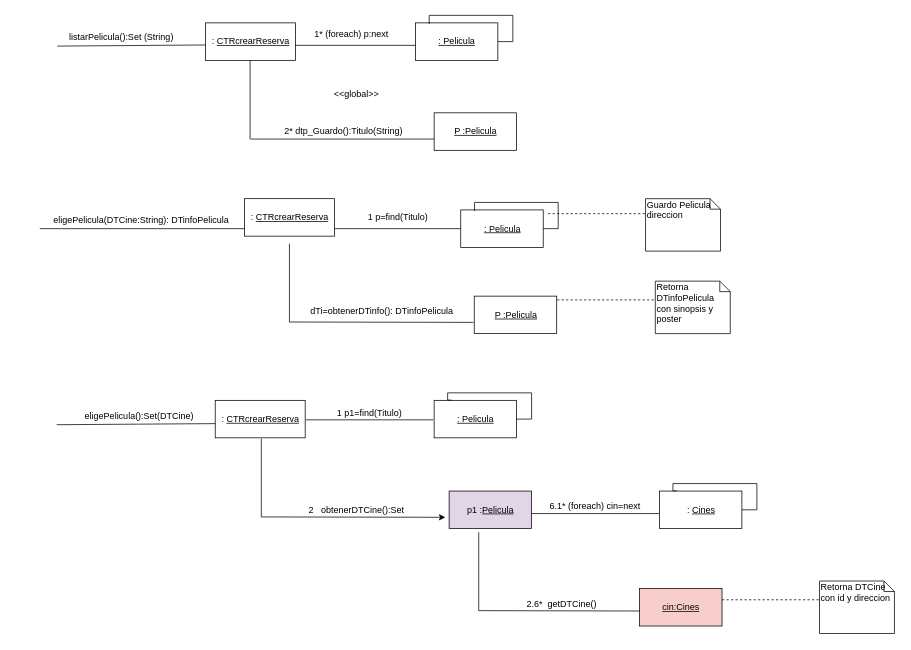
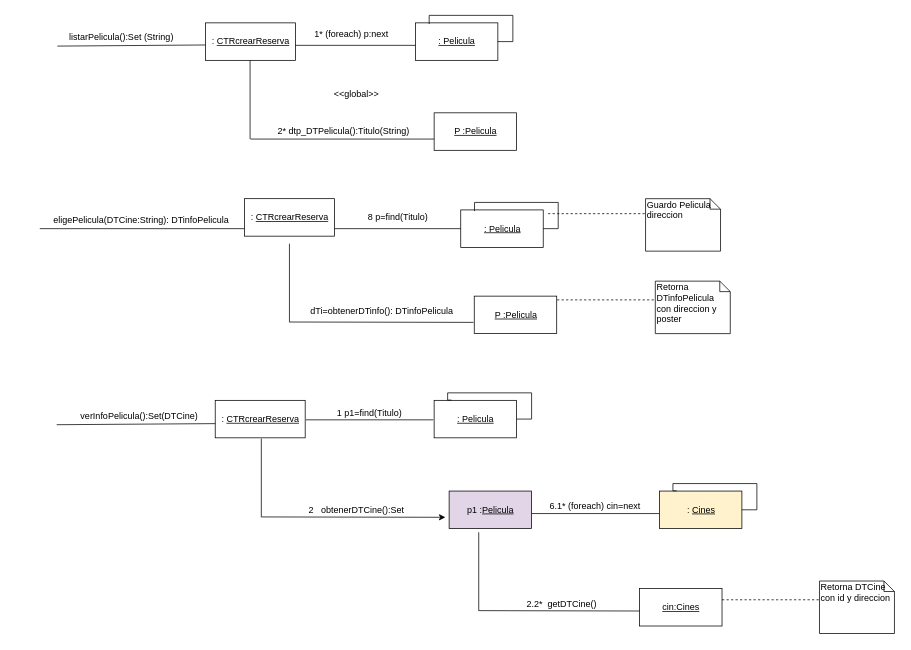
- <mxCell id="8" value="2* dtp_Guardo():Titulo(String)" style="text;html=1;strokeColor=none;fillColor=none;align=center;verticalAlign=middle;whiteSpace=wrap;rounded=0;" vertex="1" parent="1"><mxGeometry x="335" y="165" width="245" height="20" as="geometry" /></mxCell>
+ <mxCell id="8" value="2* dtp_DTPelicula():Titulo(String)" style="text;html=1;strokeColor=none;fillColor=none;align=center;verticalAlign=middle;whiteSpace=wrap;rounded=0;" vertex="1" parent="1"><mxGeometry x="335" y="165" width="245" height="20" as="geometry" /></mxCell>
- <mxCell id="15" value="1 p=find(Titulo)" style="text;html=1;strokeColor=none;fillColor=none;align=center;verticalAlign=middle;whiteSpace=wrap;rounded=0;" vertex="1" parent="1"><mxGeometry x="445" y="279.5" width="170" height="20" as="geometry" /></mxCell>
+ <mxCell id="15" value="8 p=find(Titulo)" style="text;html=1;strokeColor=none;fillColor=none;align=center;verticalAlign=middle;whiteSpace=wrap;rounded=0;" vertex="1" parent="1"><mxGeometry x="445" y="279.5" width="170" height="20" as="geometry" /></mxCell>
- <mxCell id="23" value="Retorna DTinfoPelicula con sinopsis y poster" style="shape=note;whiteSpace=wrap;html=1;size=14;verticalAlign=top;align=left;spacingTop=-6;" vertex="1" parent="1"><mxGeometry x="873" y="374.5" width="100" height="70" as="geometry" /></mxCell>
+ <mxCell id="23" value="Retorna DTinfoPelicula con direccion y poster" style="shape=note;whiteSpace=wrap;html=1;size=14;verticalAlign=top;align=left;spacingTop=-6;" vertex="1" parent="1"><mxGeometry x="873" y="374.5" width="100" height="70" as="geometry" /></mxCell>
- <mxCell id="25" value="eligePelicula():Set(DTCine)" style="text;html=1;strokeColor=none;fillColor=none;align=center;verticalAlign=middle;whiteSpace=wrap;rounded=0;" vertex="1" parent="1"><mxGeometry x="84.5" y="544.5" width="200" height="20" as="geometry" /></mxCell>
+ <mxCell id="25" value="verInfoPelicula():Set(DTCine)" style="text;html=1;strokeColor=none;fillColor=none;align=center;verticalAlign=middle;whiteSpace=wrap;rounded=0;" vertex="1" parent="1"><mxGeometry x="84.5" y="544.5" width="200" height="20" as="geometry" /></mxCell>
- <mxCell id="48" value=": &lt;u&gt;Cines&lt;/u&gt;" style="html=1;" vertex="1" parent="1"><mxGeometry x="878.5" y="654.5" width="110" height="50" as="geometry" /></mxCell>
+ <mxCell id="48" value=": &lt;u&gt;Cines&lt;/u&gt;" style="html=1;fillColor=#fff2cc;" vertex="1" parent="1"><mxGeometry x="878.5" y="654.5" width="110" height="50" as="geometry" /></mxCell>
- <mxCell id="35" value="2.6*&amp;nbsp; getDTCine()" style="text;html=1;strokeColor=none;fillColor=none;align=center;verticalAlign=middle;whiteSpace=wrap;rounded=0;" vertex="1" parent="1"><mxGeometry x="626" y="795.5" width="245" height="20" as="geometry" /></mxCell>
+ <mxCell id="35" value="2.2*&amp;nbsp; getDTCine()" style="text;html=1;strokeColor=none;fillColor=none;align=center;verticalAlign=middle;whiteSpace=wrap;rounded=0;" vertex="1" parent="1"><mxGeometry x="626" y="795.5" width="245" height="20" as="geometry" /></mxCell>
- <mxCell id="36" value="&lt;u&gt;cin:Cines&lt;/u&gt;" style="html=1;fillColor=#f8cecc;" vertex="1" parent="1"><mxGeometry x="852" y="784.5" width="110" height="50" as="geometry" /></mxCell>
+ <mxCell id="36" value="&lt;u&gt;cin:Cines&lt;/u&gt;" style="html=1;" vertex="1" parent="1"><mxGeometry x="852" y="784.5" width="110" height="50" as="geometry" /></mxCell>
